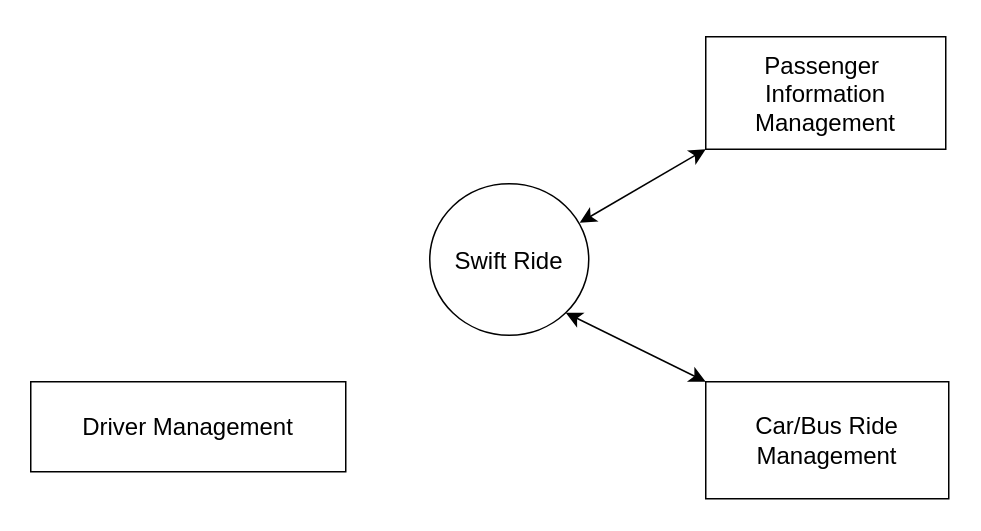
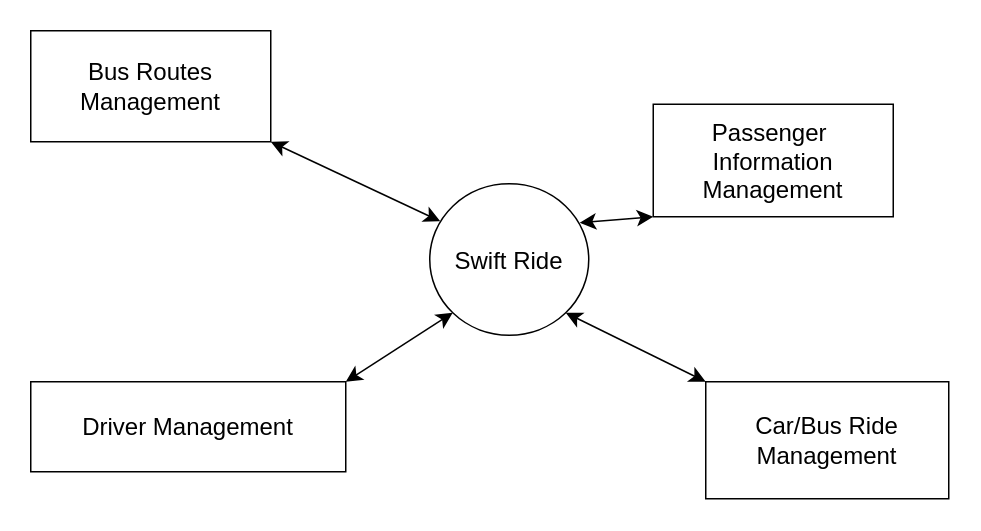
+ <mxCell id="6" value="Bus Routes Management" style="rounded=0;whiteSpace=wrap;html=1;fontSize=16;" parent="1" vertex="1"><mxGeometry x="20" y="20" width="160" height="74" as="geometry" /></mxCell>
- <mxCell id="4" value="Passenger&amp;nbsp; Information&lt;br&gt;Management" style="rounded=0;whiteSpace=wrap;html=1;fontSize=16;" parent="1" vertex="1"><mxGeometry x="470" y="24" width="160" height="75" as="geometry" /></mxCell>
+ <mxCell id="4" value="Passenger&amp;nbsp; Information&lt;br&gt;Management" style="rounded=0;whiteSpace=wrap;html=1;fontSize=16;" parent="1" vertex="1"><mxGeometry x="435" y="69" width="160" height="75" as="geometry" /></mxCell>
+ <mxCell id="9" value="" style="edgeStyle=none;orthogonalLoop=1;jettySize=auto;html=1;endArrow=classic;startArrow=classic;endSize=8;startSize=8;rounded=0;fontSize=12;curved=1;exitX=1;exitY=1;exitDx=0;exitDy=0;entryX=0.066;entryY=0.248;entryDx=0;entryDy=0;entryPerimeter=0;" parent="1" source="6" target="3" edge="1"><mxGeometry width="140" relative="1" as="geometry"><mxPoint x="156" y="130" as="sourcePoint" /><mxPoint x="296" y="130" as="targetPoint" /><Array as="points" /></mxGeometry></mxCell>
+ <mxCell id="8" value="" style="edgeStyle=none;orthogonalLoop=1;jettySize=auto;html=1;endArrow=classic;startArrow=classic;endSize=8;startSize=8;rounded=0;fontSize=12;curved=1;entryX=0;entryY=1;entryDx=0;entryDy=0;exitX=1;exitY=0;exitDx=0;exitDy=0;" parent="1" source="2" target="3" edge="1"><mxGeometry width="140" relative="1" as="geometry"><mxPoint x="129" y="242" as="sourcePoint" /><mxPoint x="269" y="242" as="targetPoint" /><Array as="points" /></mxGeometry></mxCell>
